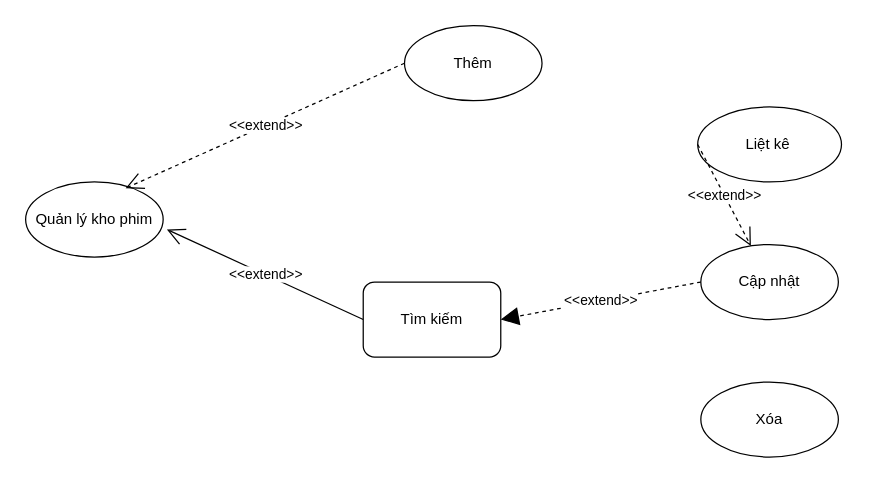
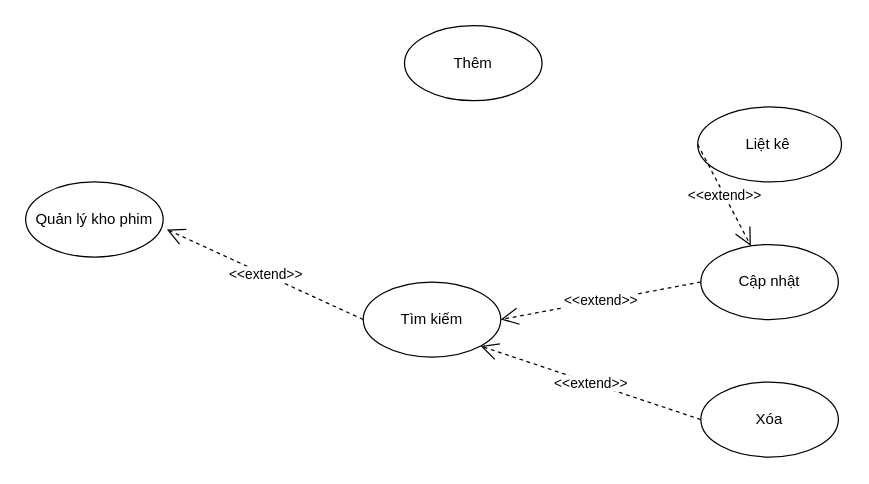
- <mxCell id="8" value="&amp;lt;&amp;lt;extend&amp;gt;&amp;gt;" style="endArrow=open;endSize=12;dashed=1;html=1;exitX=0;exitY=0.5;exitDx=0;exitDy=0;entryX=0.727;entryY=0.083;entryDx=0;entryDy=0;entryPerimeter=0;" edge="1" parent="1" source="4" target="2"><mxGeometry width="160" relative="1" as="geometry"><mxPoint x="200" y="135" as="sourcePoint" /><mxPoint x="121" y="153" as="targetPoint" /></mxGeometry></mxCell>
- <mxCell id="9" value="&amp;lt;&amp;lt;extend&amp;gt;&amp;gt;" style="endArrow=open;endSize=12;dashed=0;html=1;exitX=0;exitY=0.5;exitDx=0;exitDy=0;entryX=1.027;entryY=0.633;entryDx=0;entryDy=0;entryPerimeter=0;" edge="1" parent="1" source="3" target="2"><mxGeometry width="160" relative="1" as="geometry"><mxPoint x="100" y="265" as="sourcePoint" /><mxPoint x="260" y="265" as="targetPoint" /></mxGeometry></mxCell>
+ <mxCell id="9" value="&amp;lt;&amp;lt;extend&amp;gt;&amp;gt;" style="endArrow=open;endSize=12;dashed=1;html=1;exitX=0;exitY=0.5;exitDx=0;exitDy=0;entryX=1.027;entryY=0.633;entryDx=0;entryDy=0;entryPerimeter=0;" edge="1" parent="1" source="3" target="2"><mxGeometry width="160" relative="1" as="geometry"><mxPoint x="100" y="265" as="sourcePoint" /><mxPoint x="260" y="265" as="targetPoint" /></mxGeometry></mxCell>
- <mxCell id="11" value="&amp;lt;&amp;lt;extend&amp;gt;&amp;gt;" style="endArrow=block;endSize=12;dashed=1;html=1;exitX=0;exitY=0.5;exitDx=0;exitDy=0;entryX=1;entryY=0.5;entryDx=0;entryDy=0;" edge="1" parent="1" source="5" target="3"><mxGeometry width="160" relative="1" as="geometry"><mxPoint x="300" y="385" as="sourcePoint" /><mxPoint x="460" y="385" as="targetPoint" /></mxGeometry></mxCell>
+ <mxCell id="11" value="&amp;lt;&amp;lt;extend&amp;gt;&amp;gt;" style="endArrow=open;endSize=12;dashed=1;html=1;exitX=0;exitY=0.5;exitDx=0;exitDy=0;entryX=1;entryY=0.5;entryDx=0;entryDy=0;" edge="1" parent="1" source="5" target="3"><mxGeometry width="160" relative="1" as="geometry"><mxPoint x="300" y="385" as="sourcePoint" /><mxPoint x="460" y="385" as="targetPoint" /></mxGeometry></mxCell>
- <mxCell id="3" value="Tìm kiếm" style="whiteSpace=wrap;html=1;rounded=1;" vertex="1" parent="1"><mxGeometry x="290" y="225" width="110" height="60" as="geometry" /></mxCell>
+ <mxCell id="3" value="Tìm kiếm" style="ellipse;whiteSpace=wrap;html=1;" vertex="1" parent="1"><mxGeometry x="290" y="225" width="110" height="60" as="geometry" /></mxCell>
+ <mxCell id="12" value="&amp;lt;&amp;lt;extend&amp;gt;&amp;gt;" style="endArrow=open;endSize=12;dashed=1;html=1;exitX=0;exitY=0.5;exitDx=0;exitDy=0;entryX=1;entryY=1;entryDx=0;entryDy=0;" edge="1" parent="1" source="6" target="3"><mxGeometry width="160" relative="1" as="geometry"><mxPoint x="320" y="425" as="sourcePoint" /><mxPoint x="480" y="425" as="targetPoint" /></mxGeometry></mxCell>
